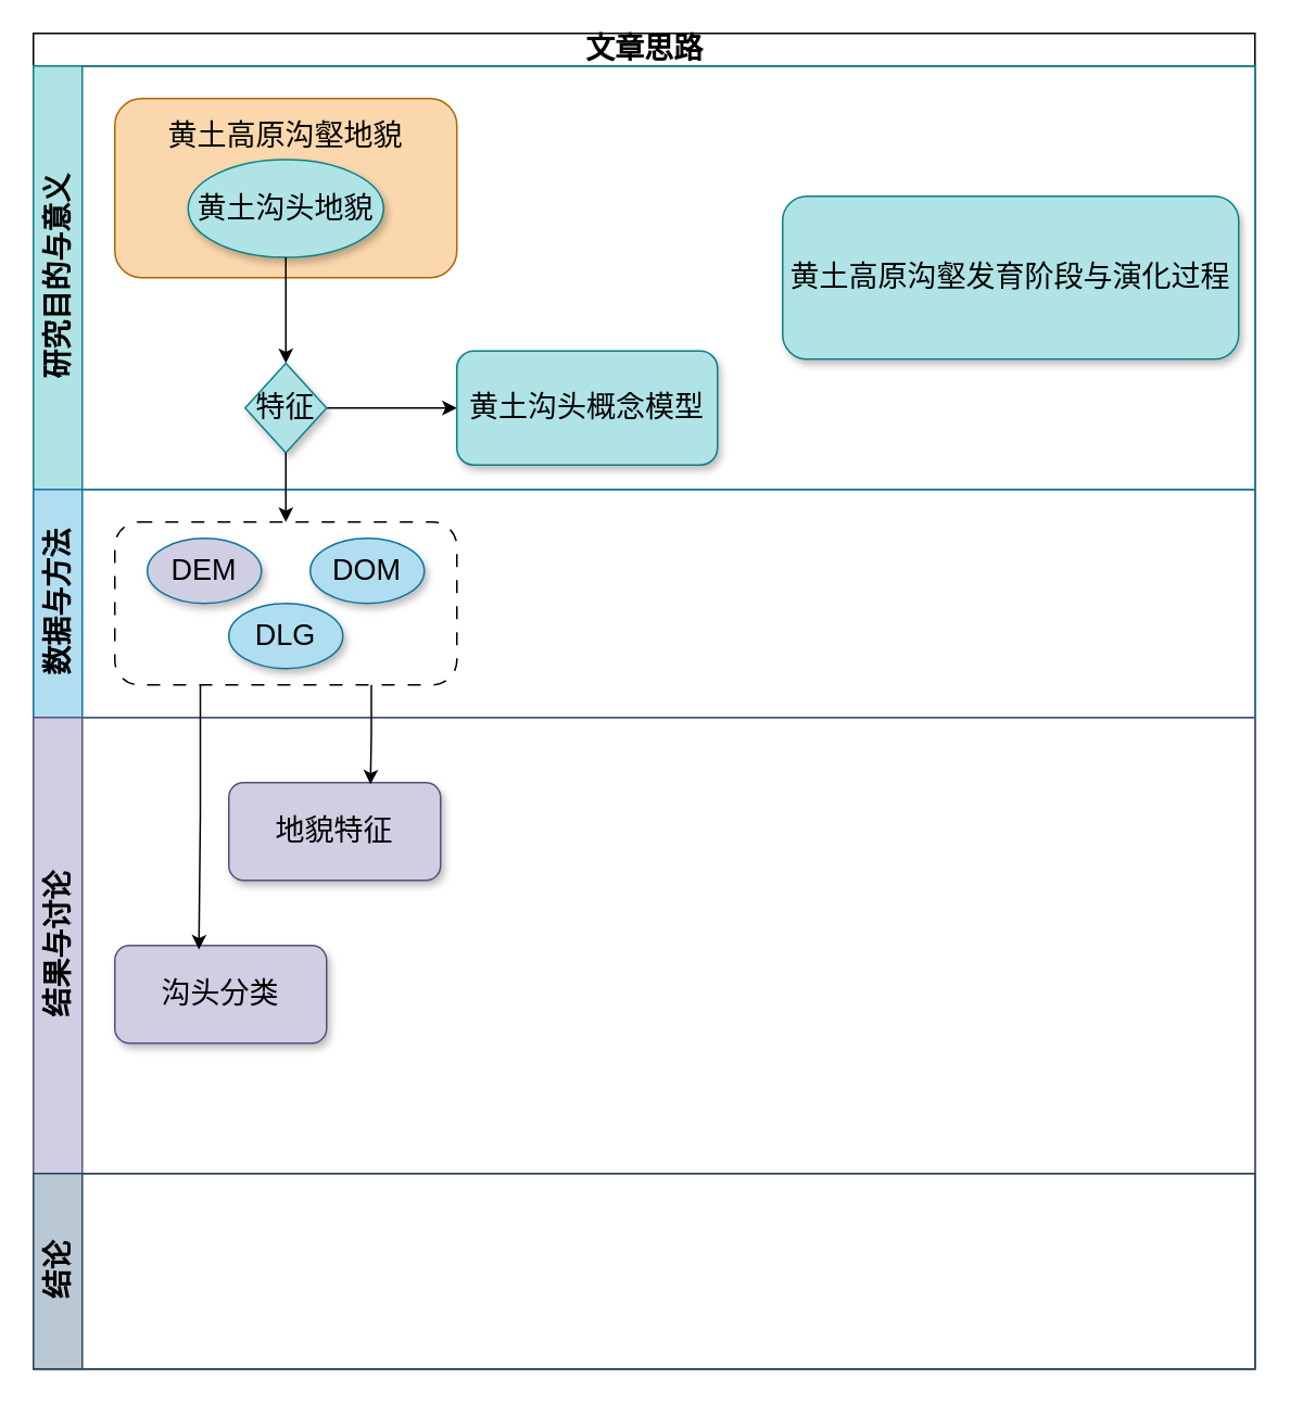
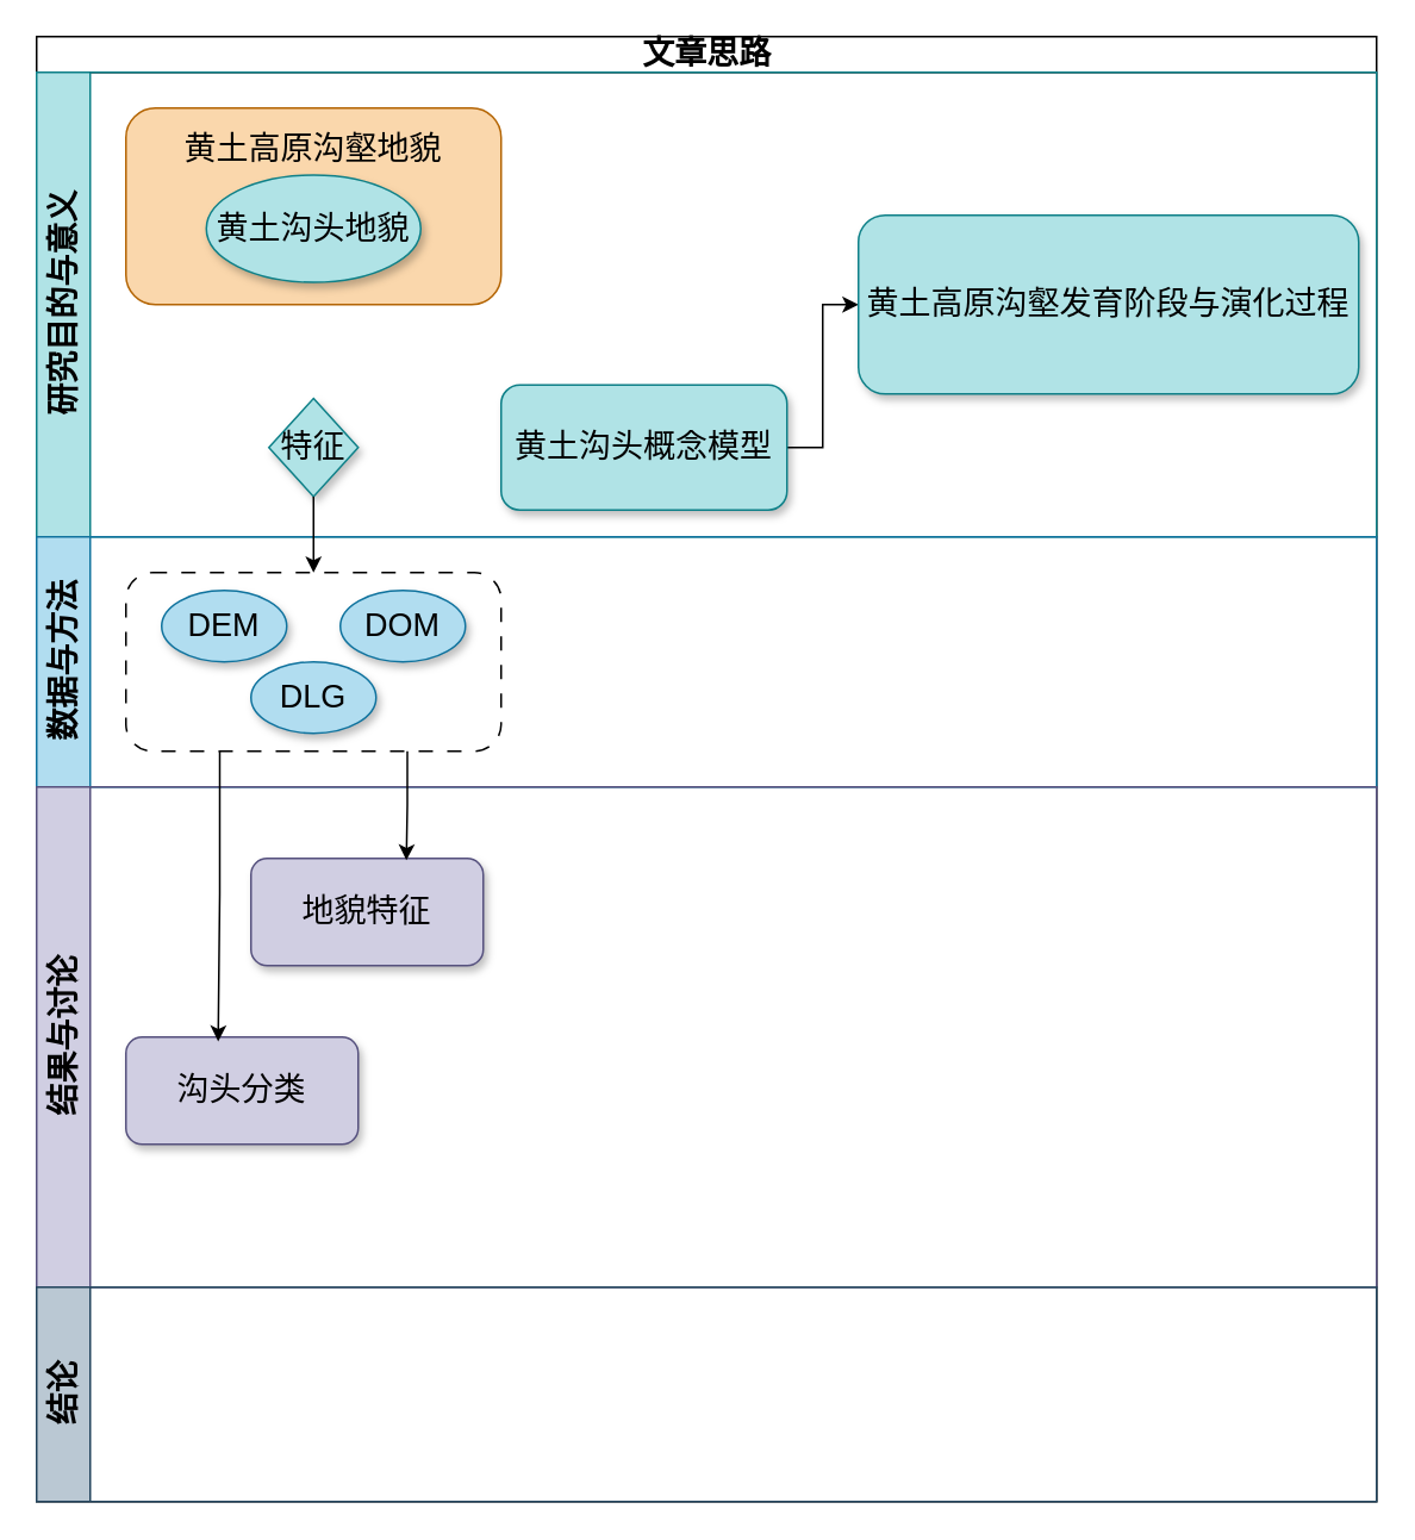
- <mxCell id="7" value="" style="endArrow=classic;html=1;rounded=0;fontFamily=Helvetica;fontSize=18;fontColor=default;fontStyle=1;exitX=0.5;exitY=1;exitDx=0;exitDy=0;entryX=0.5;entryY=0;entryDx=0;entryDy=0;" edge="1" parent="3" source="5" target="9"><mxGeometry width="50" height="50" relative="1" as="geometry"><mxPoint x="280" y="100" as="sourcePoint" /><mxPoint x="320" y="85" as="targetPoint" /></mxGeometry></mxCell>
+ <mxCell id="10" value="" style="edgeStyle=orthogonalEdgeStyle;rounded=0;orthogonalLoop=1;jettySize=auto;html=1;fontFamily=Helvetica;fontSize=18;fontColor=default;fontStyle=1;" edge="1" parent="3" source="11" target="12"><mxGeometry relative="1" as="geometry" /></mxCell>
- <mxCell id="8" value="" style="edgeStyle=orthogonalEdgeStyle;rounded=0;orthogonalLoop=1;jettySize=auto;html=1;fontFamily=Helvetica;fontSize=18;fontColor=default;fontStyle=1;" edge="1" parent="3" source="9" target="11"><mxGeometry relative="1" as="geometry" /></mxCell>
- <mxCell id="15" value="&lt;font style=&quot;font-size: 18px; font-weight: normal;&quot;&gt;DEM&lt;/font&gt;" style="ellipse;whiteSpace=wrap;html=1;strokeColor=#10739e;align=center;verticalAlign=middle;swimlaneFillColor=default;fontFamily=Helvetica;fontSize=18;fontStyle=1;fillColor=#d0cee2;shadow=1;" vertex="1" parent="13"><mxGeometry x="70" y="30" width="70" height="40" as="geometry" /></mxCell>
+ <mxCell id="15" value="&lt;font style=&quot;font-size: 18px; font-weight: normal;&quot;&gt;DEM&lt;/font&gt;" style="ellipse;whiteSpace=wrap;html=1;strokeColor=#10739e;align=center;verticalAlign=middle;swimlaneFillColor=default;fontFamily=Helvetica;fontSize=18;fontStyle=1;fillColor=#b1ddf0;shadow=1;" vertex="1" parent="13"><mxGeometry x="70" y="30" width="70" height="40" as="geometry" /></mxCell>
